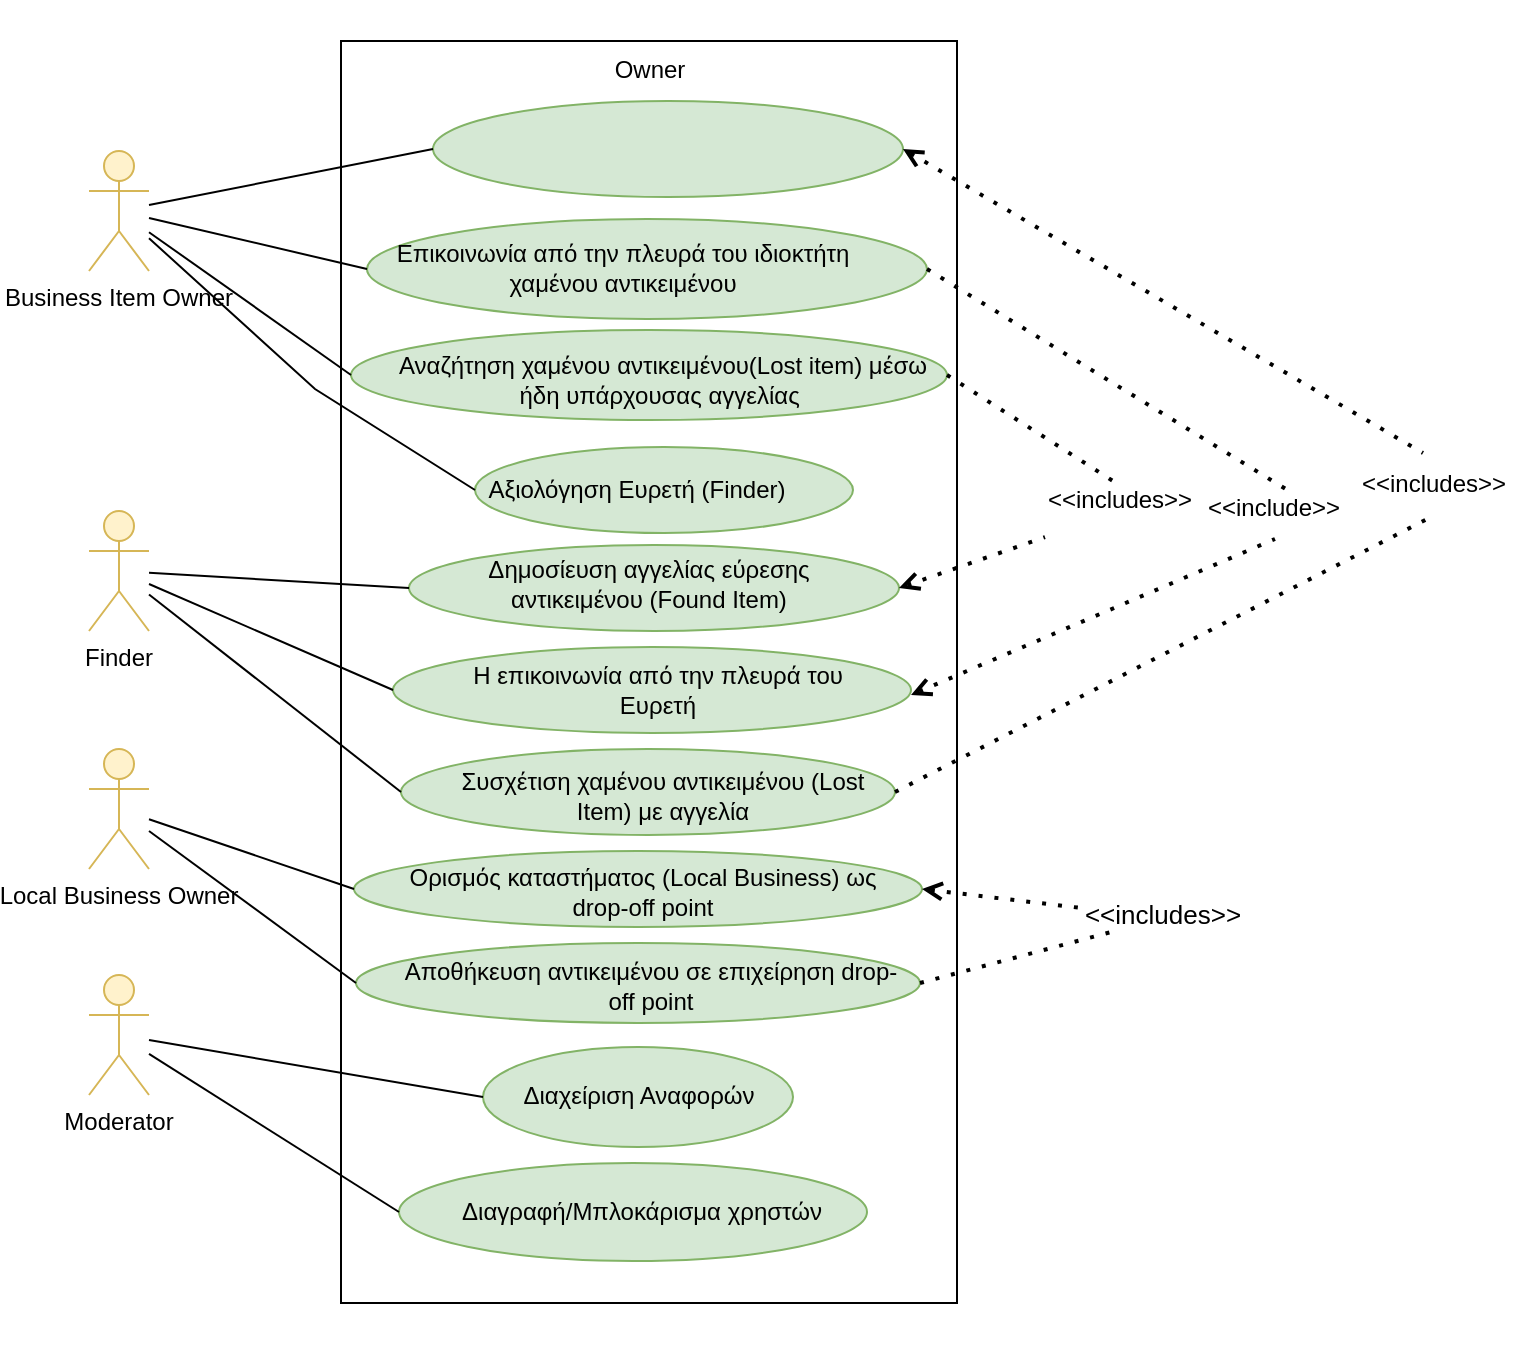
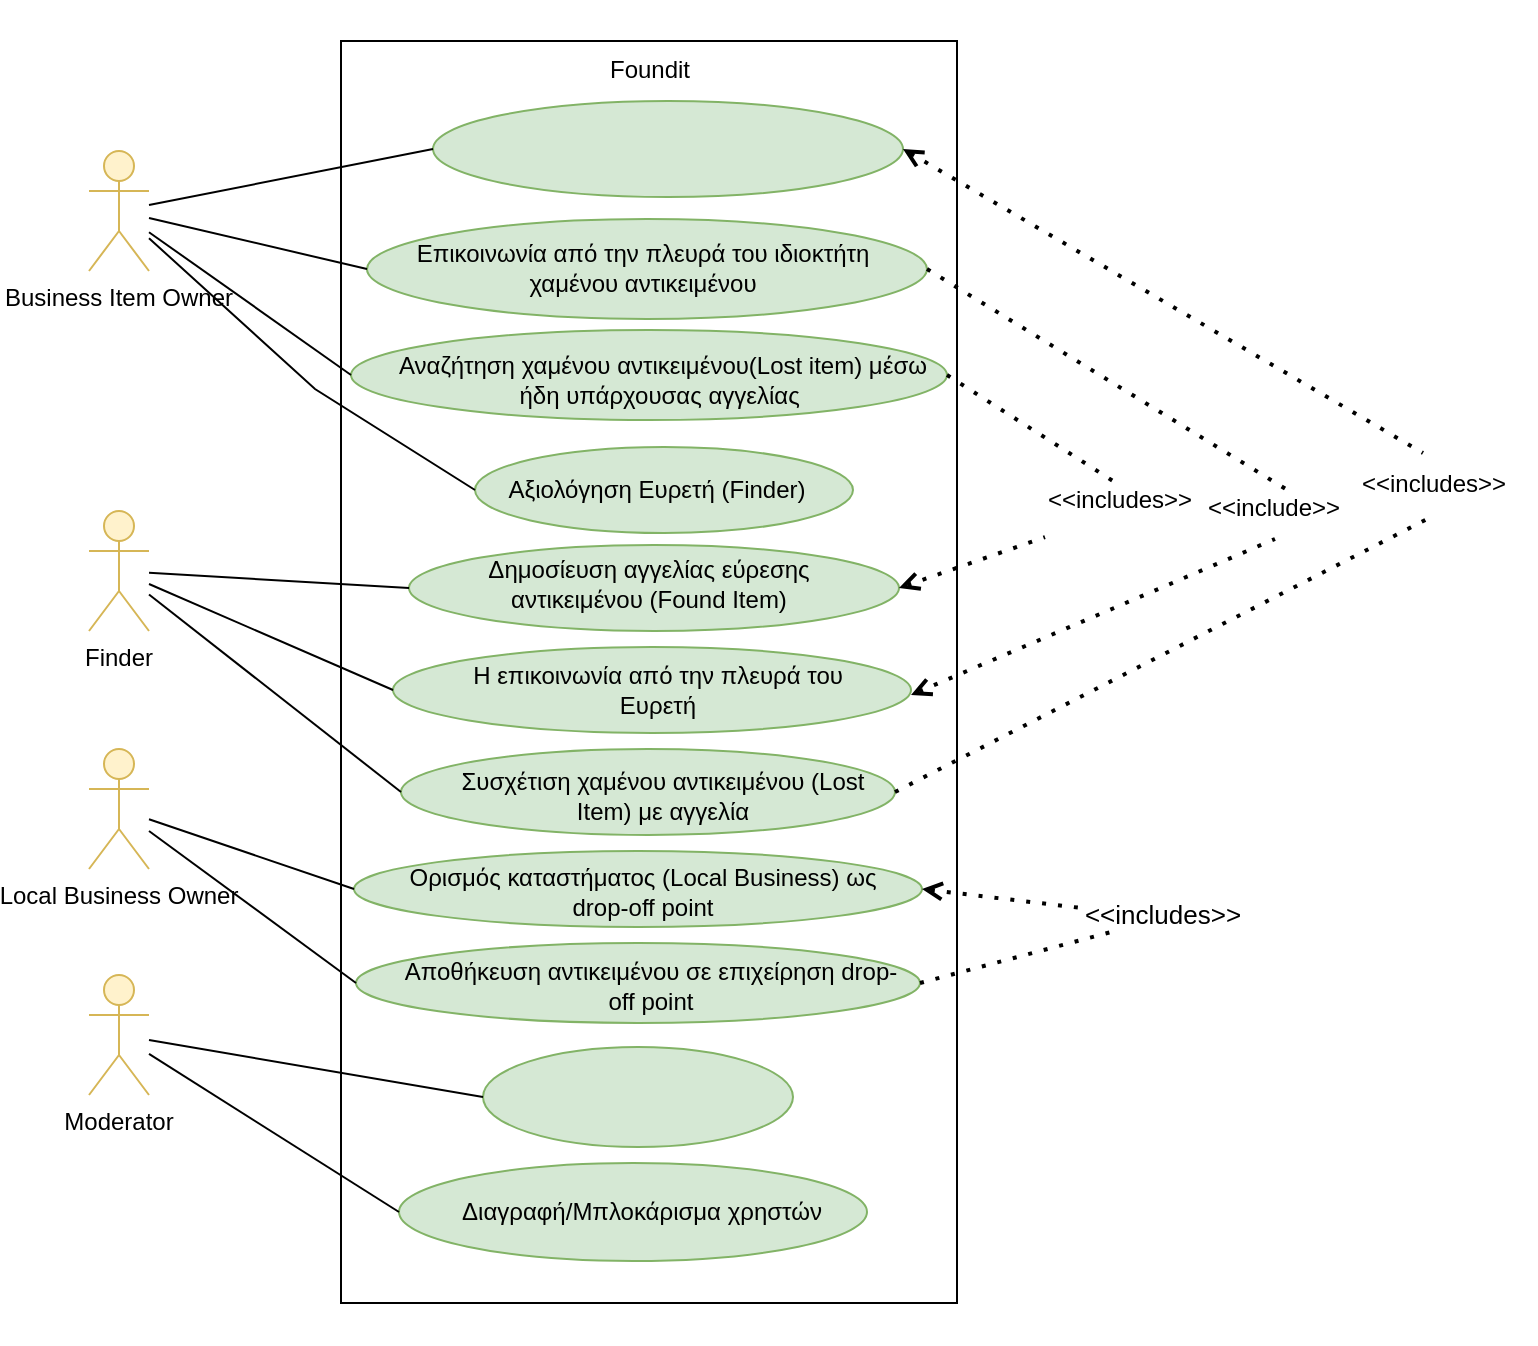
- <mxCell id="4" value="Owner" style="text;html=1;align=center;verticalAlign=middle;whiteSpace=wrap;rounded=0;" parent="1" vertex="1"><mxGeometry x="271" y="20" width="60" height="30" as="geometry" /></mxCell>
+ <mxCell id="4" value="Foundit" style="text;html=1;align=center;verticalAlign=middle;whiteSpace=wrap;rounded=0;" parent="1" vertex="1"><mxGeometry x="271" y="20" width="60" height="30" as="geometry" /></mxCell>
- <mxCell id="22" value="Επικοινωνία από την πλευρά του ιδιοκτήτη χαμένου αντικειμένου" style="text;html=1;align=center;verticalAlign=middle;whiteSpace=wrap;rounded=0;" parent="1" vertex="1"><mxGeometry x="171.75" y="119" width="230.5" height="30" as="geometry" /></mxCell>
+ <mxCell id="22" value="Επικοινωνία από την πλευρά του ιδιοκτήτη χαμένου αντικειμένου" style="text;html=1;align=center;verticalAlign=middle;whiteSpace=wrap;rounded=0;" parent="1" vertex="1"><mxGeometry x="181.75" y="119" width="230.5" height="30" as="geometry" /></mxCell>
- <mxCell id="36" value="Αξιολόγηση Ευρετή (Finder)" style="text;html=1;align=center;verticalAlign=middle;whiteSpace=wrap;rounded=0;" parent="1" vertex="1"><mxGeometry x="216" y="230" width="157" height="30" as="geometry" /></mxCell>
+ <mxCell id="36" value="Αξιολόγηση Ευρετή (Finder)" style="text;html=1;align=center;verticalAlign=middle;whiteSpace=wrap;rounded=0;" parent="1" vertex="1"><mxGeometry x="226" y="230" width="157" height="30" as="geometry" /></mxCell>
- <mxCell id="6" value="Διαχείριση Αναφορών" style="text;html=1;align=center;verticalAlign=middle;whiteSpace=wrap;rounded=0;" parent="1" vertex="1"><mxGeometry x="231" y="533" width="129" height="30" as="geometry" /></mxCell>
